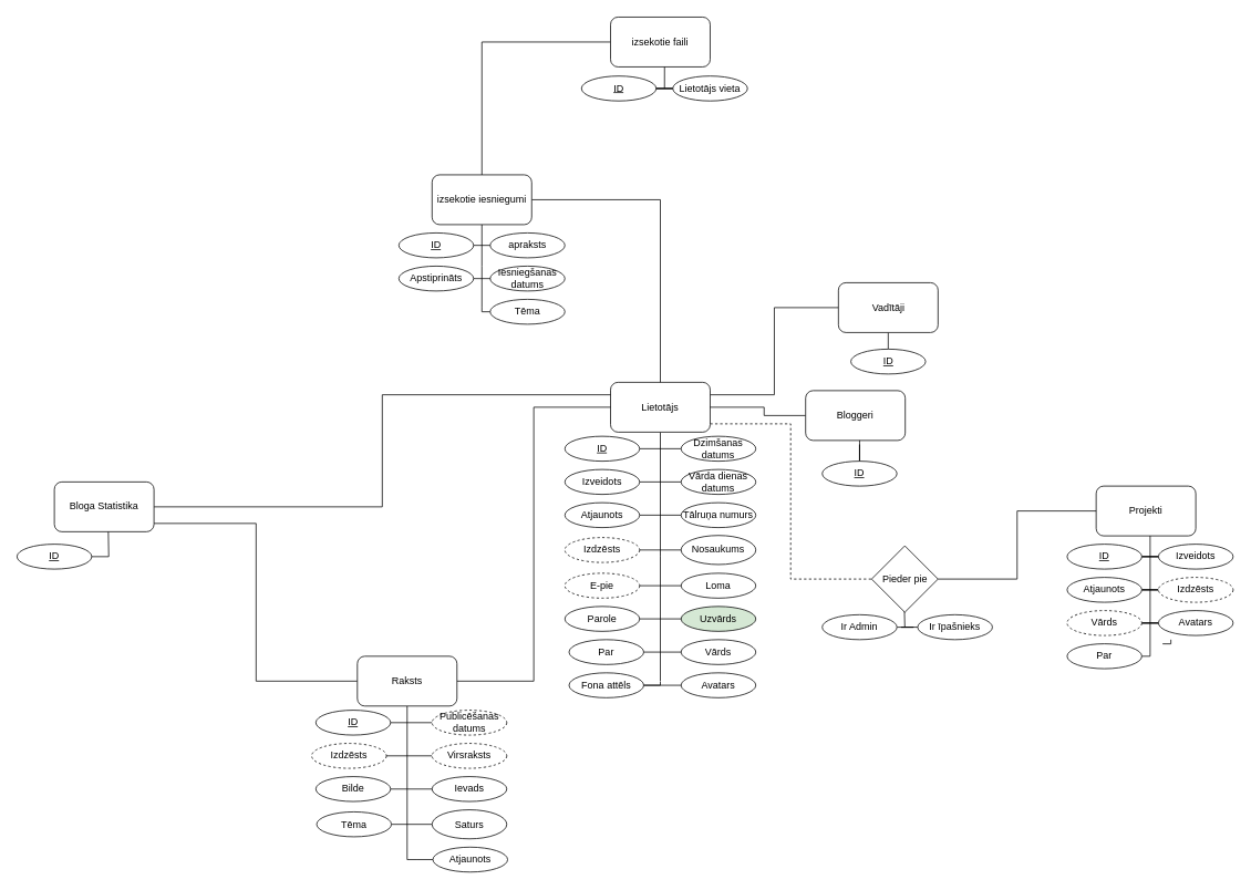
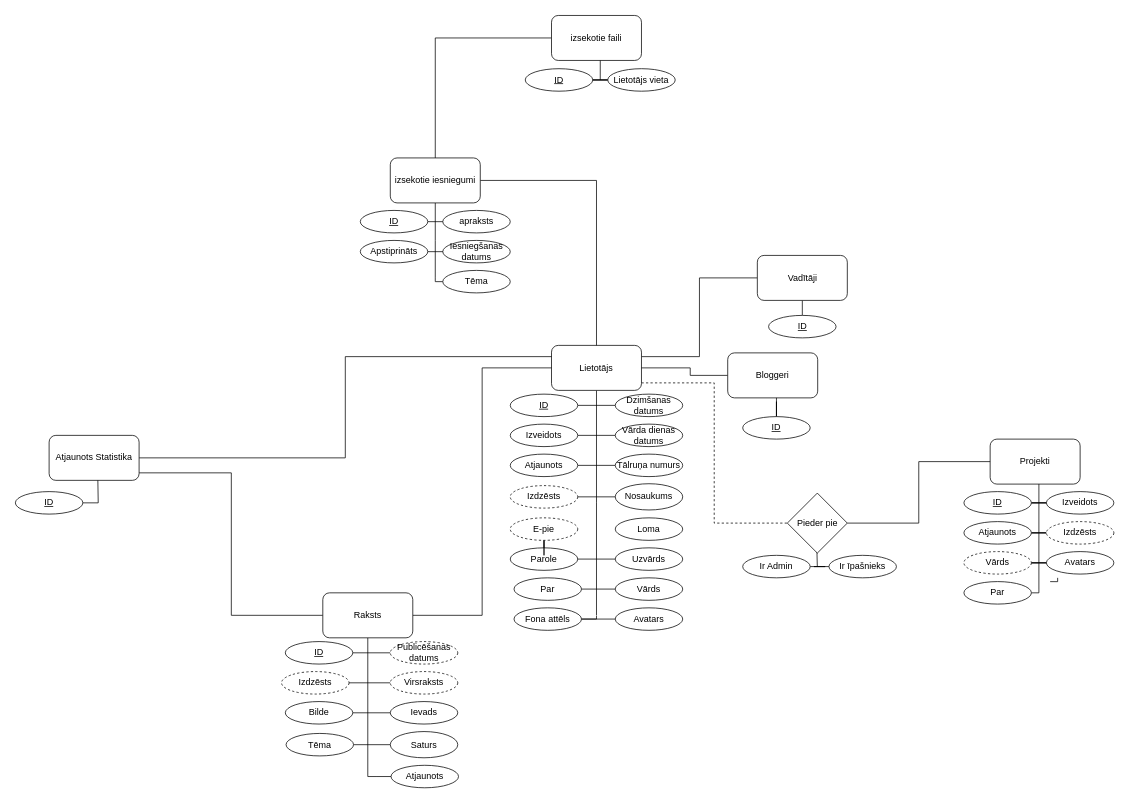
- <mxCell id="71" value="Bloga Statistika" style="rounded=1;whiteSpace=wrap;html=1;" vertex="1" parent="1"><mxGeometry x="65" y="580" width="120" height="60" as="geometry" /></mxCell>
+ <mxCell id="71" value="Atjaunots Statistika" style="rounded=1;whiteSpace=wrap;html=1;" vertex="1" parent="1"><mxGeometry x="65" y="580" width="120" height="60" as="geometry" /></mxCell>
- <mxCell id="21" value="" style="edgeStyle=orthogonalEdgeStyle;rounded=0;orthogonalLoop=1;jettySize=auto;html=1;startArrow=none;startFill=0;endArrow=none;endFill=0;entryX=0;entryY=0.5;entryDx=0;entryDy=0;" parent="1" source="22" target="18" edge="1"><mxGeometry relative="1" as="geometry" /></mxCell>
+ <mxCell id="21" value="" style="edgeStyle=orthogonalEdgeStyle;rounded=0;orthogonalLoop=1;jettySize=auto;html=1;startArrow=none;startFill=0;endArrow=none;endFill=0;" parent="1" source="22" target="20" edge="1"><mxGeometry relative="1" as="geometry" /></mxCell>
- <mxCell id="28" value="&lt;span&gt;Uzvārds&lt;/span&gt;" style="ellipse;whiteSpace=wrap;html=1;fontStyle=0;fillColor=#d5e8d4;" parent="1" vertex="1"><mxGeometry x="820" y="730" width="90" height="30" as="geometry" /></mxCell>
+ <mxCell id="28" value="&lt;span&gt;Uzvārds&lt;/span&gt;" style="ellipse;whiteSpace=wrap;html=1;fontStyle=0" parent="1" vertex="1"><mxGeometry x="820" y="730" width="90" height="30" as="geometry" /></mxCell>
